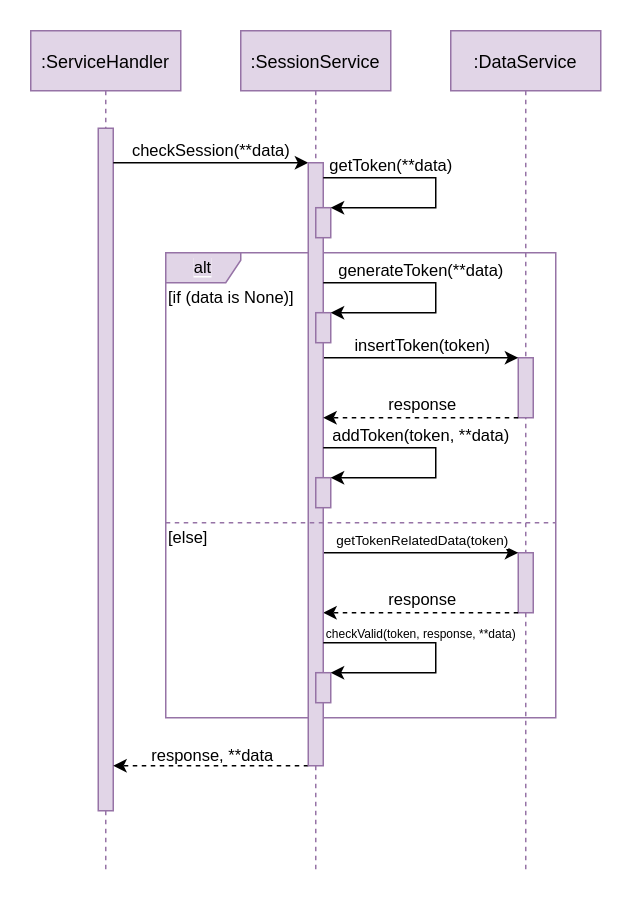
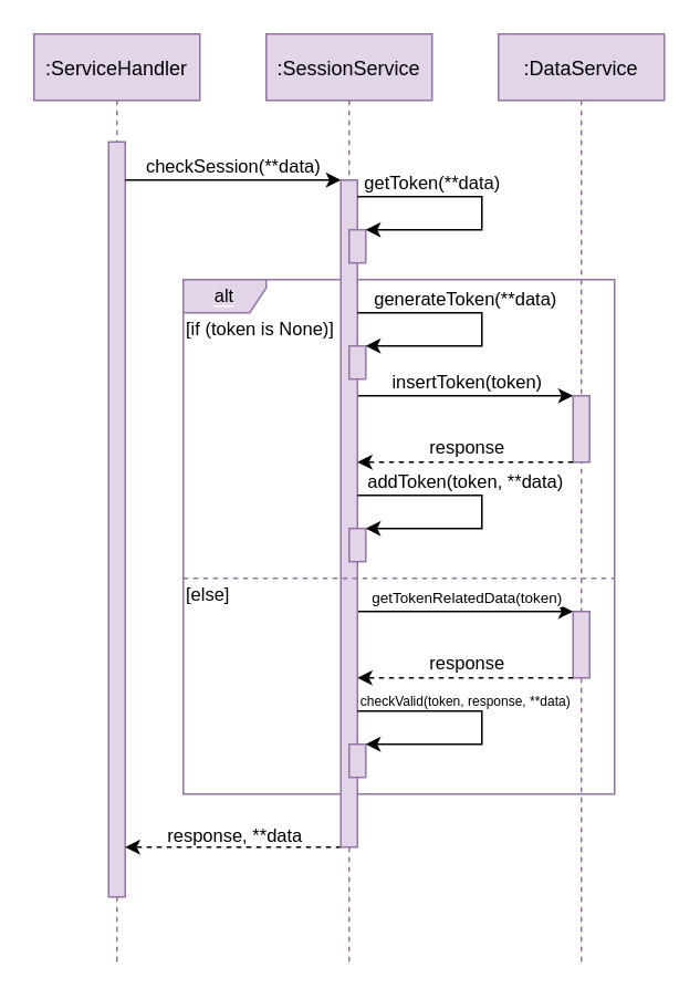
- <mxCell id="23" value="[if (data is None)]" style="text;html=1;align=left;verticalAlign=middle;resizable=0;points=[];autosize=1;fontSize=11;" parent="1" vertex="1"><mxGeometry x="110" y="188" width="110" height="20" as="geometry" /></mxCell>
+ <mxCell id="23" value="[if (token is None)]" style="text;html=1;align=left;verticalAlign=middle;resizable=0;points=[];autosize=1;fontSize=11;" parent="1" vertex="1"><mxGeometry x="110" y="188" width="110" height="20" as="geometry" /></mxCell>
